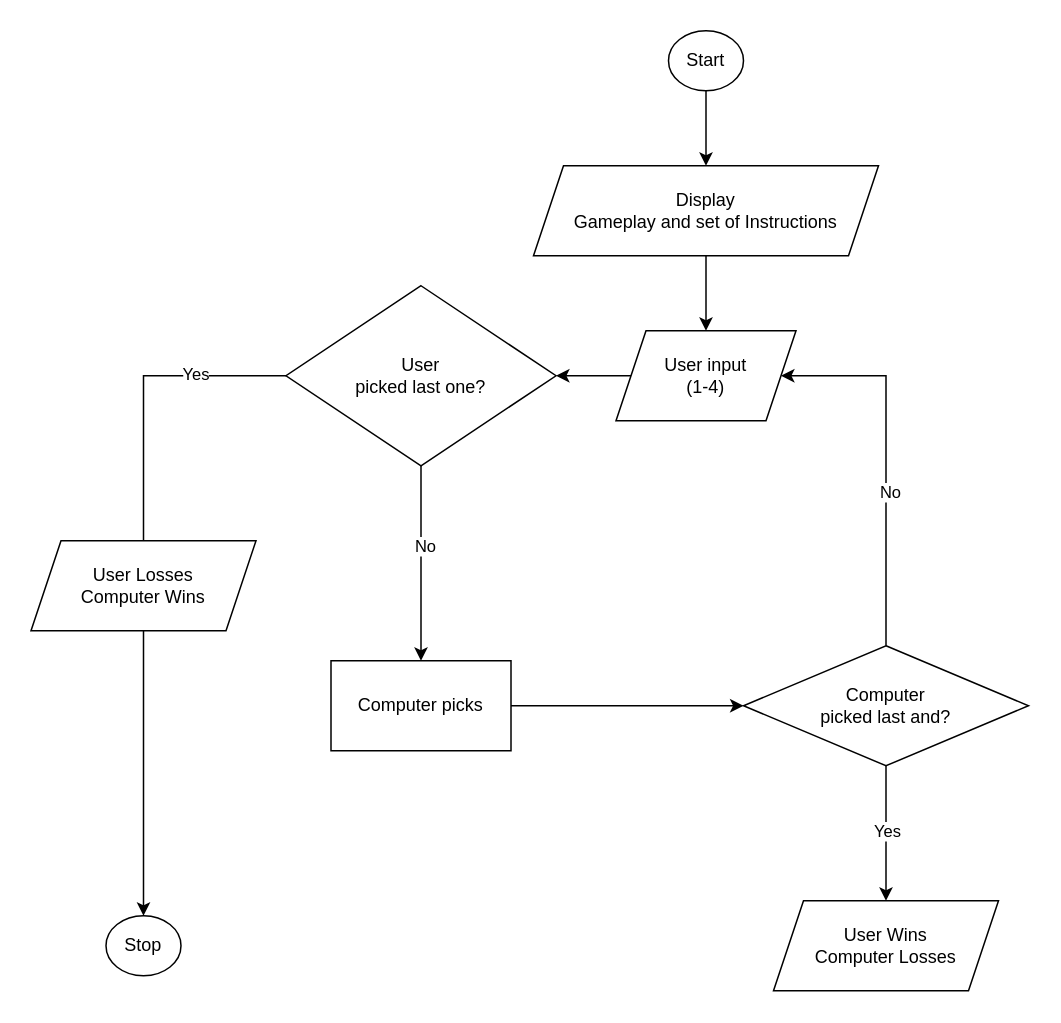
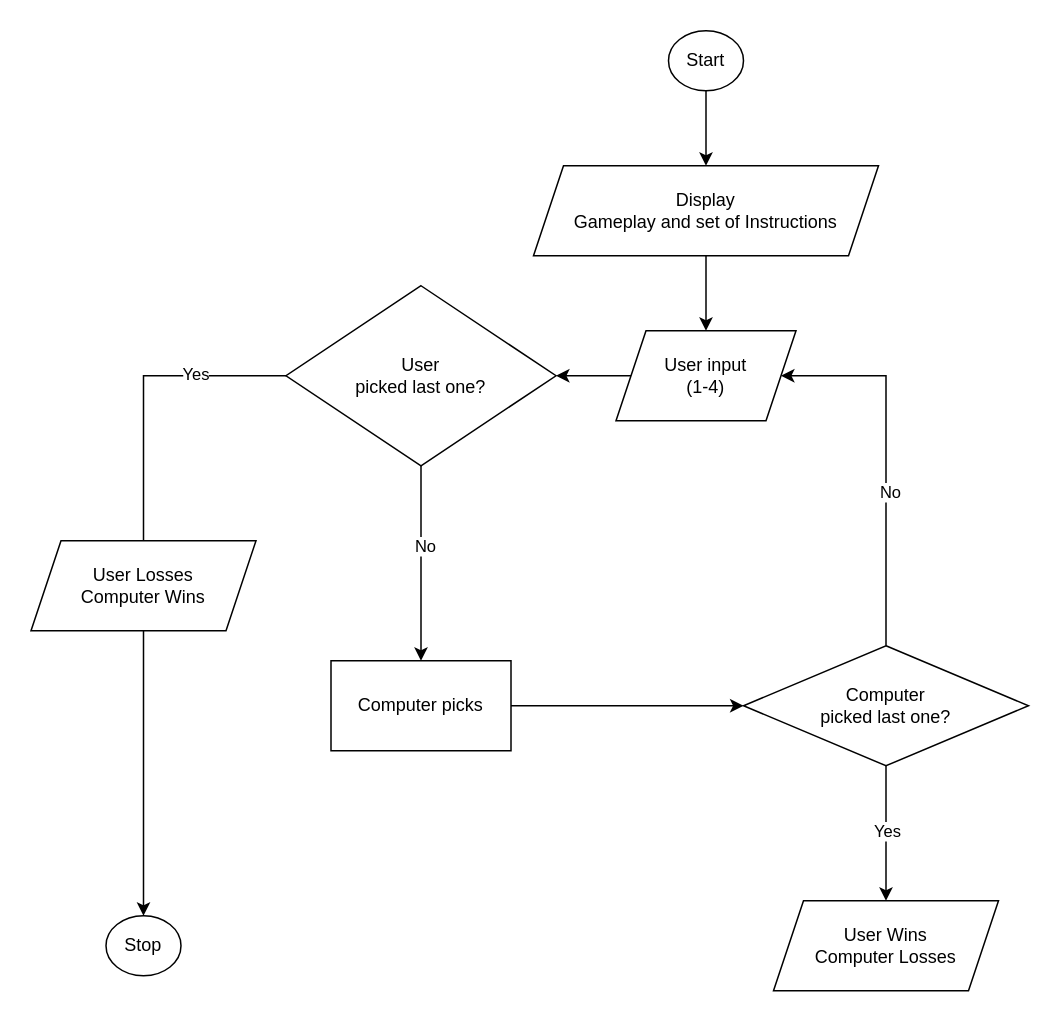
- <mxCell id="22" value="Computer&lt;br&gt;picked last and?" style="rhombus;whiteSpace=wrap;html=1;" vertex="1" parent="1"><mxGeometry x="495" y="430" width="190" height="80" as="geometry" /></mxCell>
+ <mxCell id="22" value="Computer&lt;br&gt;picked last one?" style="rhombus;whiteSpace=wrap;html=1;" vertex="1" parent="1"><mxGeometry x="495" y="430" width="190" height="80" as="geometry" /></mxCell>
